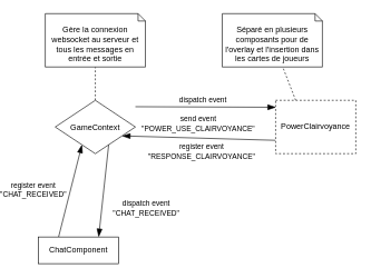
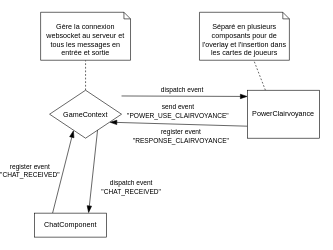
- <mxCell id="16" value="PowerClairvoyance" style="whiteSpace=wrap;html=1;fillColor=default;fontStyle=0;dashed=1;" parent="1" vertex="1"><mxGeometry x="375" y="150" width="120" height="80" as="geometry" /></mxCell>
+ <mxCell id="16" value="PowerClairvoyance" style="whiteSpace=wrap;html=1;fillColor=default;fontStyle=0;" parent="1" vertex="1"><mxGeometry x="375" y="150" width="120" height="80" as="geometry" /></mxCell>
